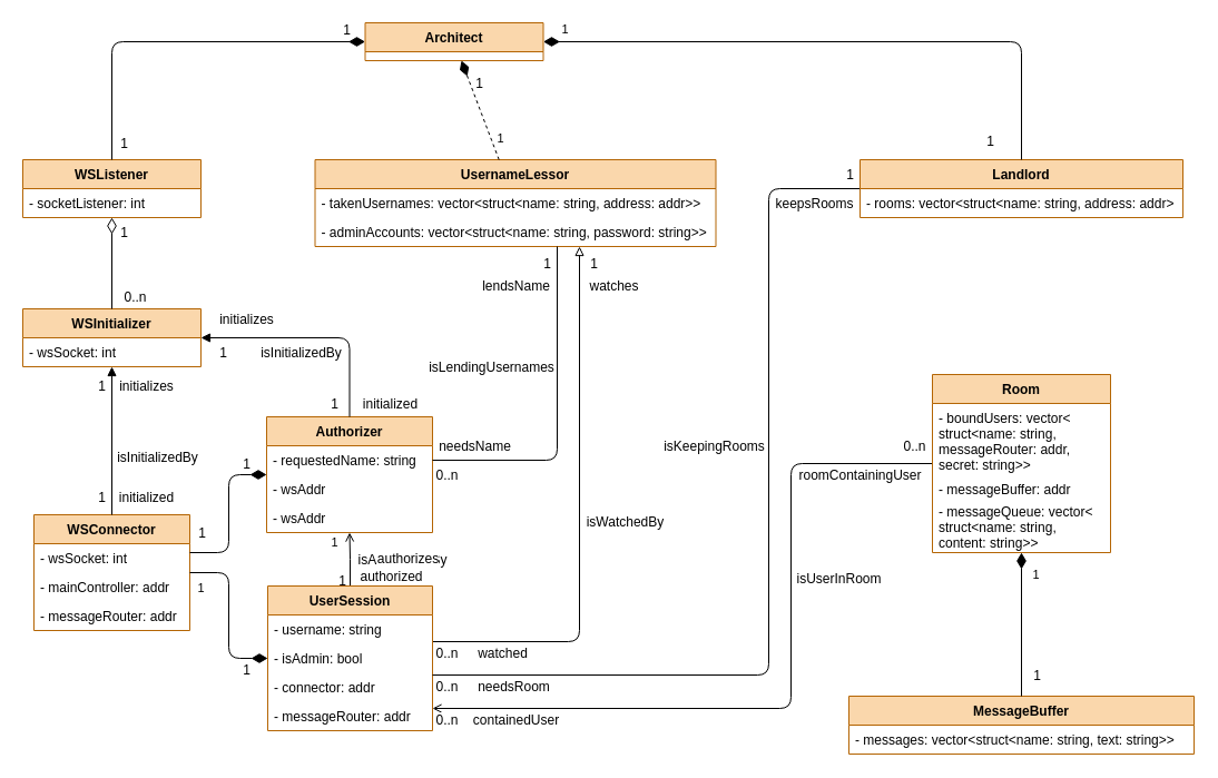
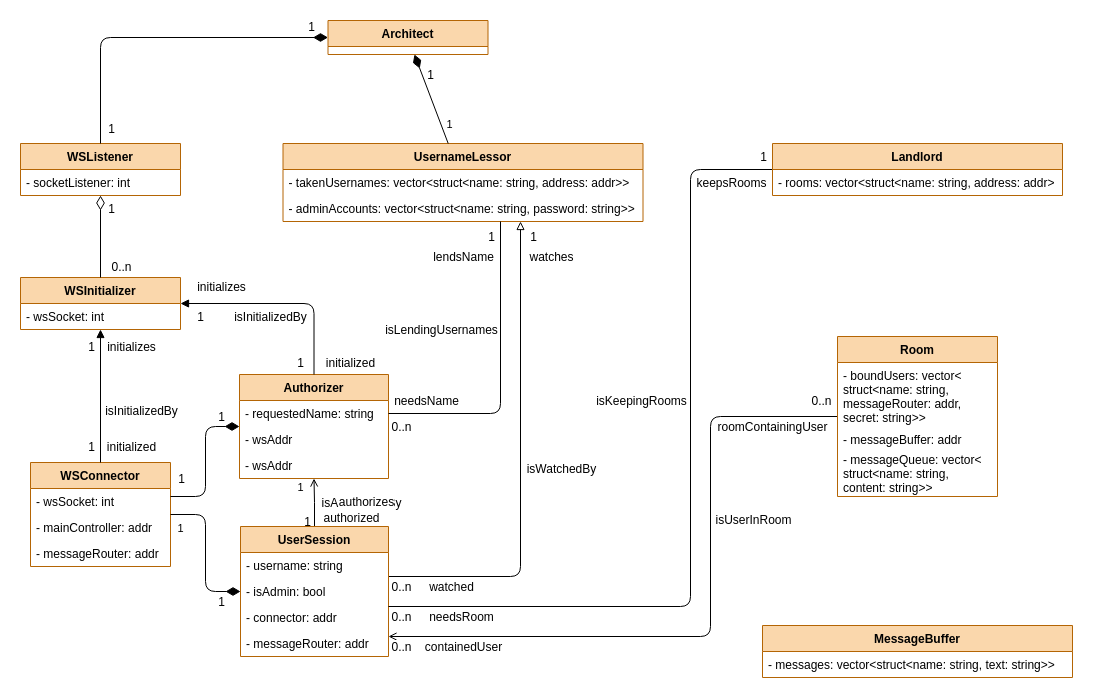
- <mxCell id="56" value="1" style="endArrow=diamondThin;endFill=1;endSize=12;html=1;" edge="1" parent="1" source="50" target="2"><mxGeometry x="0.927" y="-11" width="160" relative="1" as="geometry"><mxPoint x="927" y="346" as="sourcePoint" /><mxPoint x="927" y="205" as="targetPoint" /><Array as="points"><mxPoint x="917" y="37" /></Array><mxPoint as="offset" /></mxGeometry></mxCell>
- <mxCell id="57" value="1" style="text;html=1;resizable=0;points=[];align=center;verticalAlign=middle;labelBackgroundColor=#ffffff;" vertex="1" connectable="0" parent="56"><mxGeometry x="0.532" y="-3" relative="1" as="geometry"><mxPoint x="275" y="92" as="offset" /></mxGeometry></mxCell>
- <mxCell id="58" value="1" style="endArrow=diamondThin;endFill=1;endSize=12;html=1;dashed=1;" edge="1" parent="1" source="18" target="2"><mxGeometry x="-0.618" y="-7" width="160" relative="1" as="geometry"><mxPoint x="680" y="182" as="sourcePoint" /><mxPoint x="680" y="41" as="targetPoint" /><mxPoint x="1" as="offset" /></mxGeometry></mxCell>
+ <mxCell id="58" value="1" style="endArrow=diamondThin;endFill=1;endSize=12;html=1;" edge="1" parent="1" source="18" target="2"><mxGeometry x="-0.618" y="-7" width="160" relative="1" as="geometry"><mxPoint x="680" y="182" as="sourcePoint" /><mxPoint x="680" y="41" as="targetPoint" /><mxPoint x="1" as="offset" /></mxGeometry></mxCell>
- <mxCell id="54" value="1" style="endArrow=diamondThin;endFill=1;endSize=12;html=1;" edge="1" parent="1" source="42" target="38"><mxGeometry x="0.69" y="-13" width="160" relative="1" as="geometry"><mxPoint x="1070" y="556" as="sourcePoint" /><mxPoint x="927" y="192" as="targetPoint" /><mxPoint as="offset" /></mxGeometry></mxCell>
- <mxCell id="55" value="1" style="text;html=1;resizable=0;points=[];align=center;verticalAlign=middle;labelBackgroundColor=#ffffff;" vertex="1" connectable="0" parent="54"><mxGeometry x="-0.333" y="-1" relative="1" as="geometry"><mxPoint x="12" y="24" as="offset" /></mxGeometry></mxCell>
